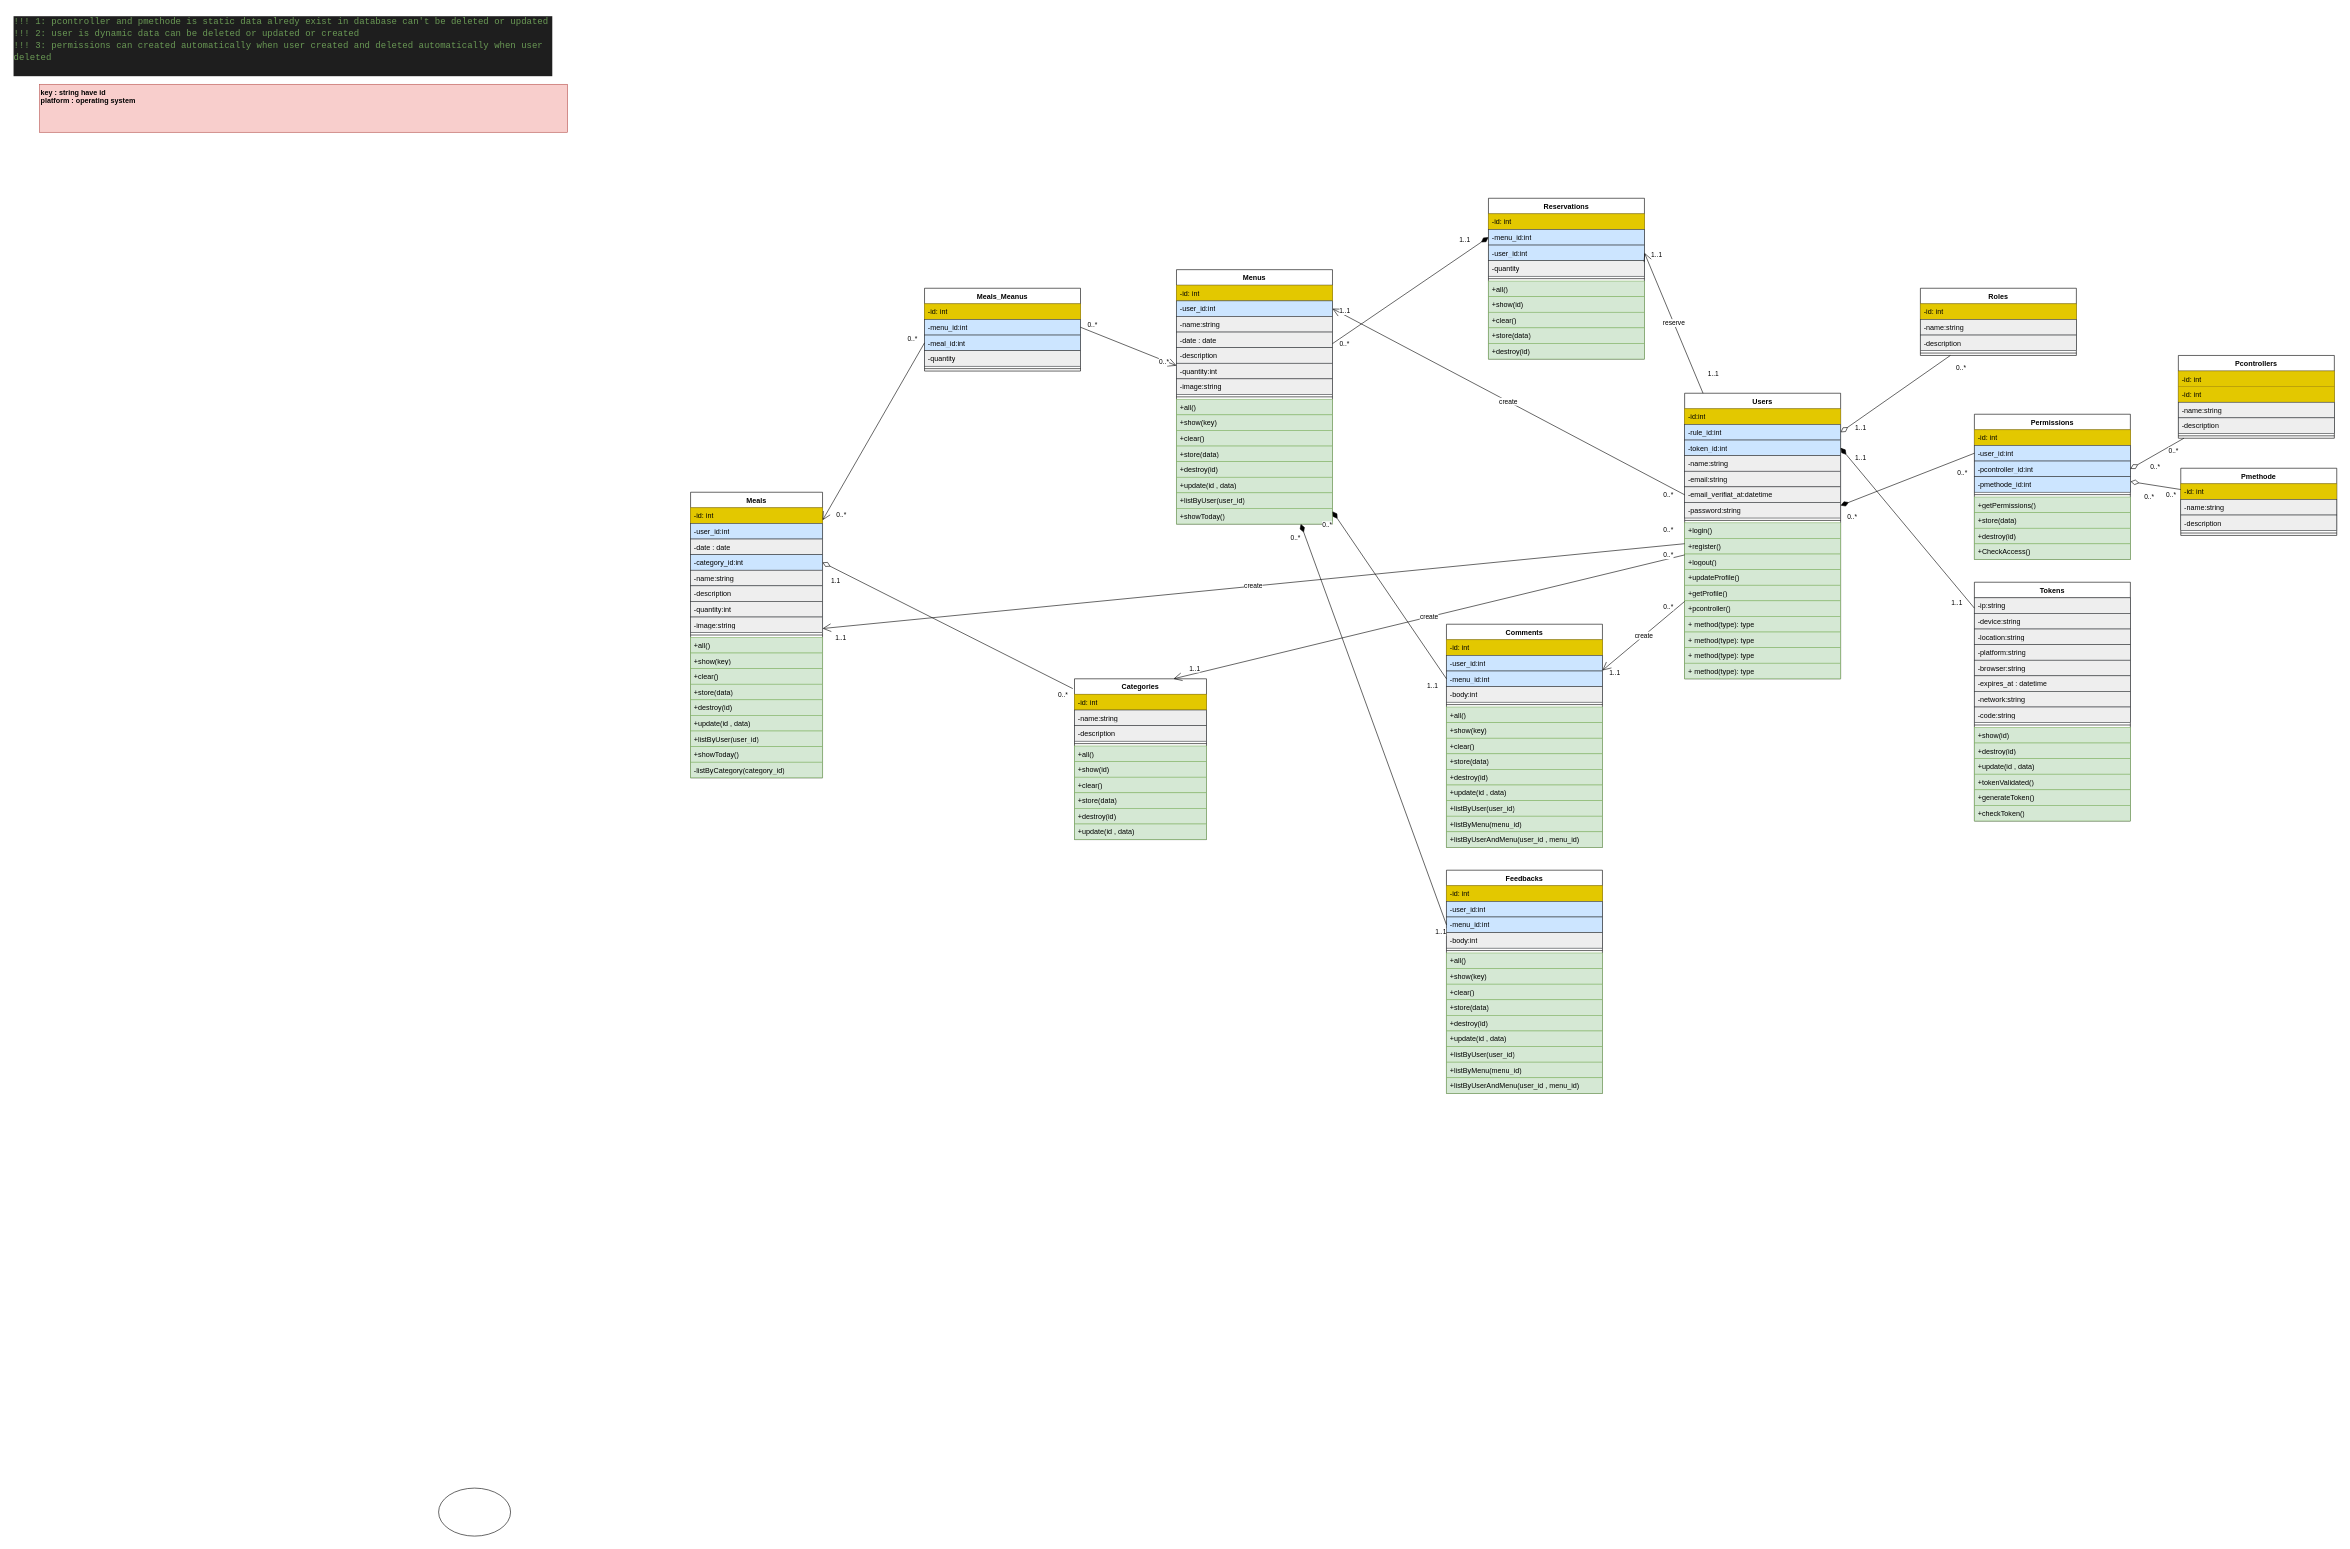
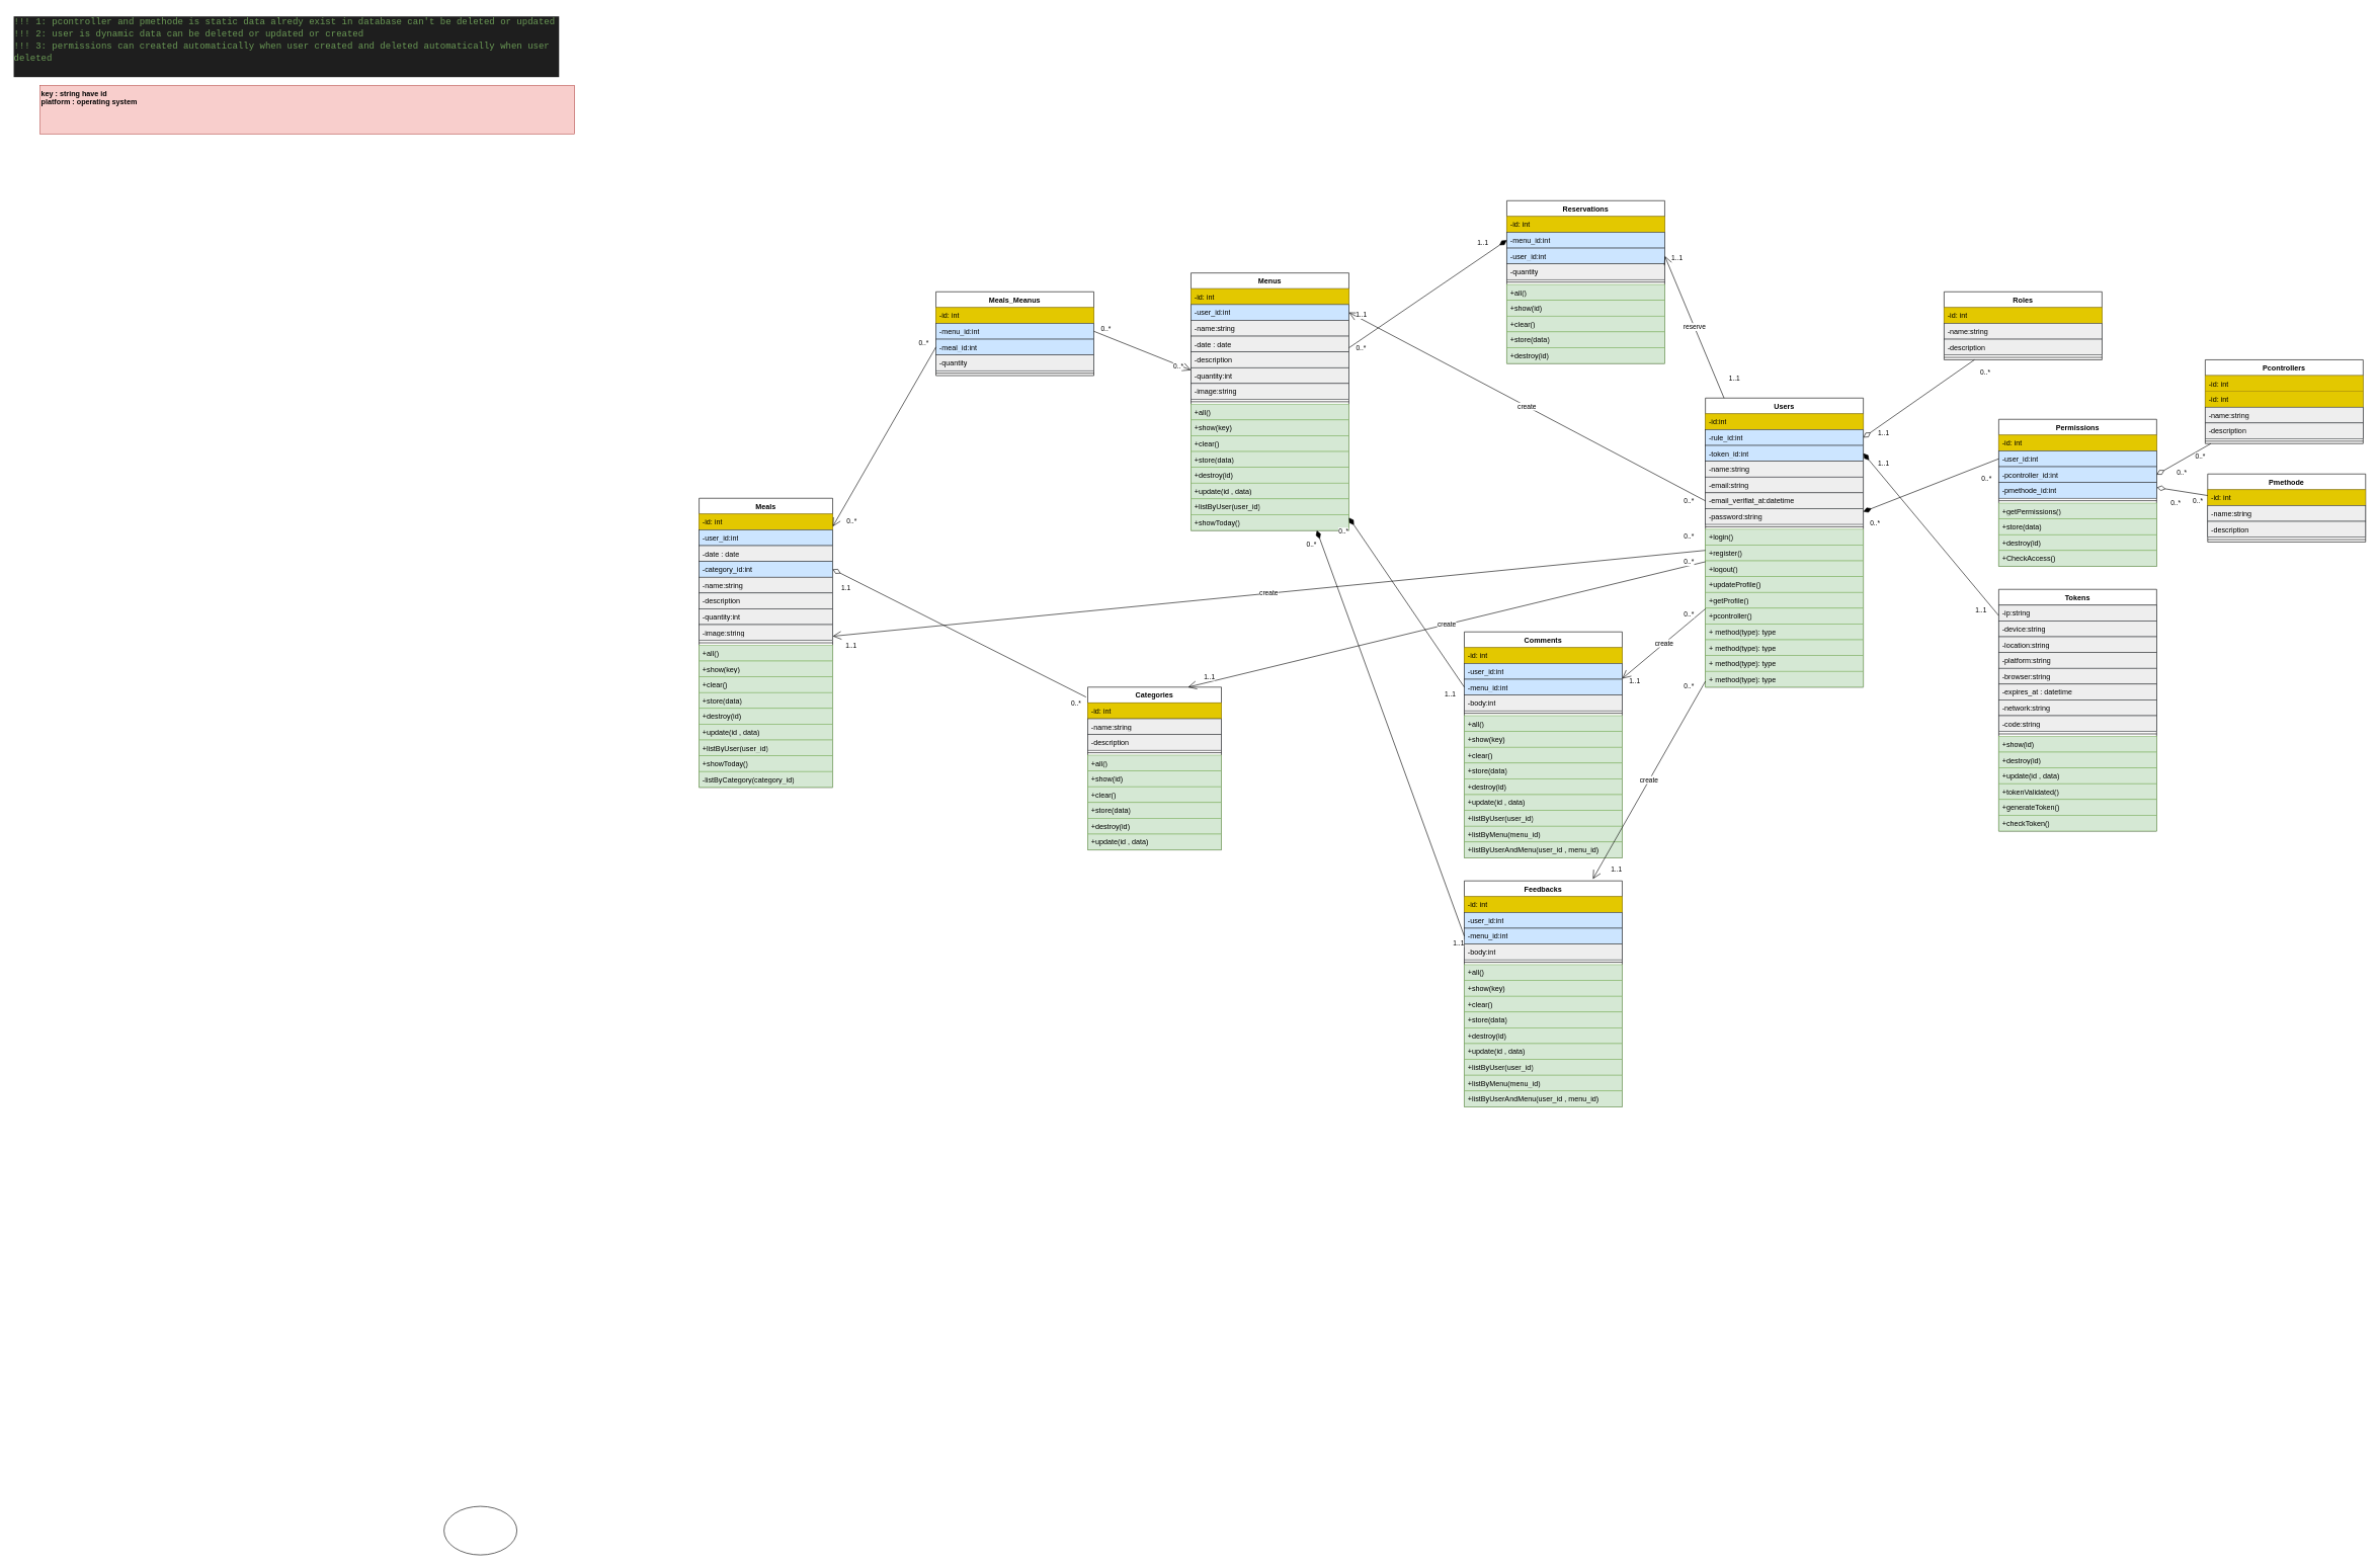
+ <mxCell id="201" value="create" style="endArrow=open;html=1;endSize=12;startArrow=none;startSize=14;startFill=0;rounded=0;entryX=0.814;entryY=-0.008;entryDx=0;entryDy=0;entryPerimeter=0;" parent="1" source="2" target="21" edge="1"><mxGeometry relative="1" as="geometry"><mxPoint x="2653" y="677" as="sourcePoint" /><mxPoint x="1936" y="1291" as="targetPoint" /></mxGeometry></mxCell>
+ <mxCell id="202" value="0..*" style="edgeLabel;resizable=0;html=1;align=left;verticalAlign=top;" parent="201" connectable="0" vertex="1"><mxGeometry x="-1" relative="1" as="geometry"><mxPoint x="-37" y="-4" as="offset" /></mxGeometry></mxCell>
+ <mxCell id="203" value="1..1" style="edgeLabel;resizable=0;html=1;align=right;verticalAlign=top;" parent="201" connectable="0" vertex="1"><mxGeometry x="1" relative="1" as="geometry"><mxPoint x="49" y="-28" as="offset" /></mxGeometry></mxCell>
